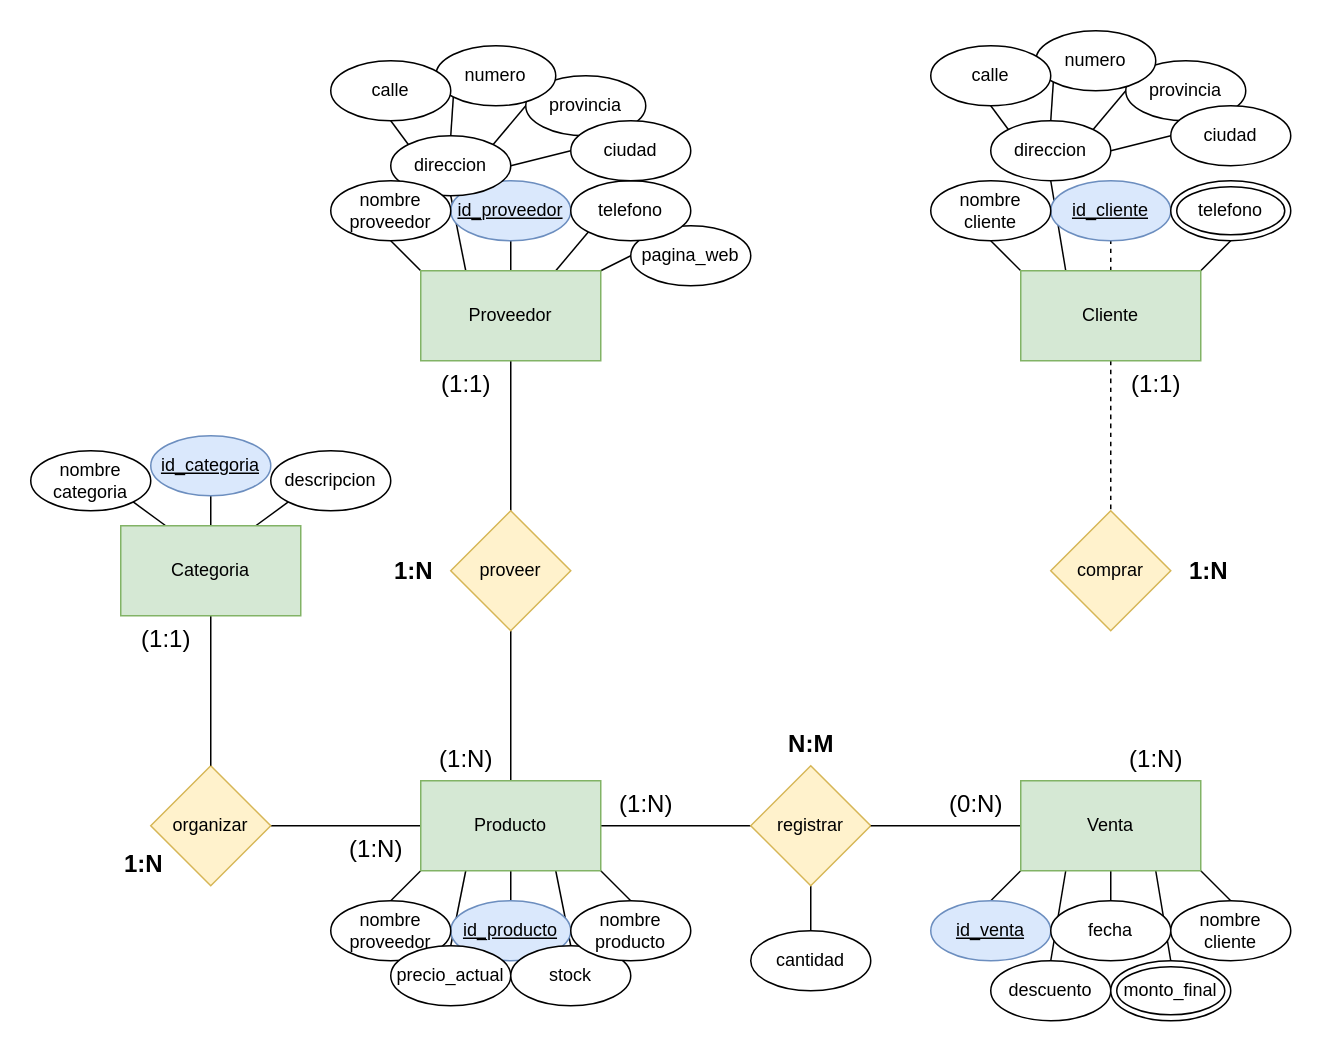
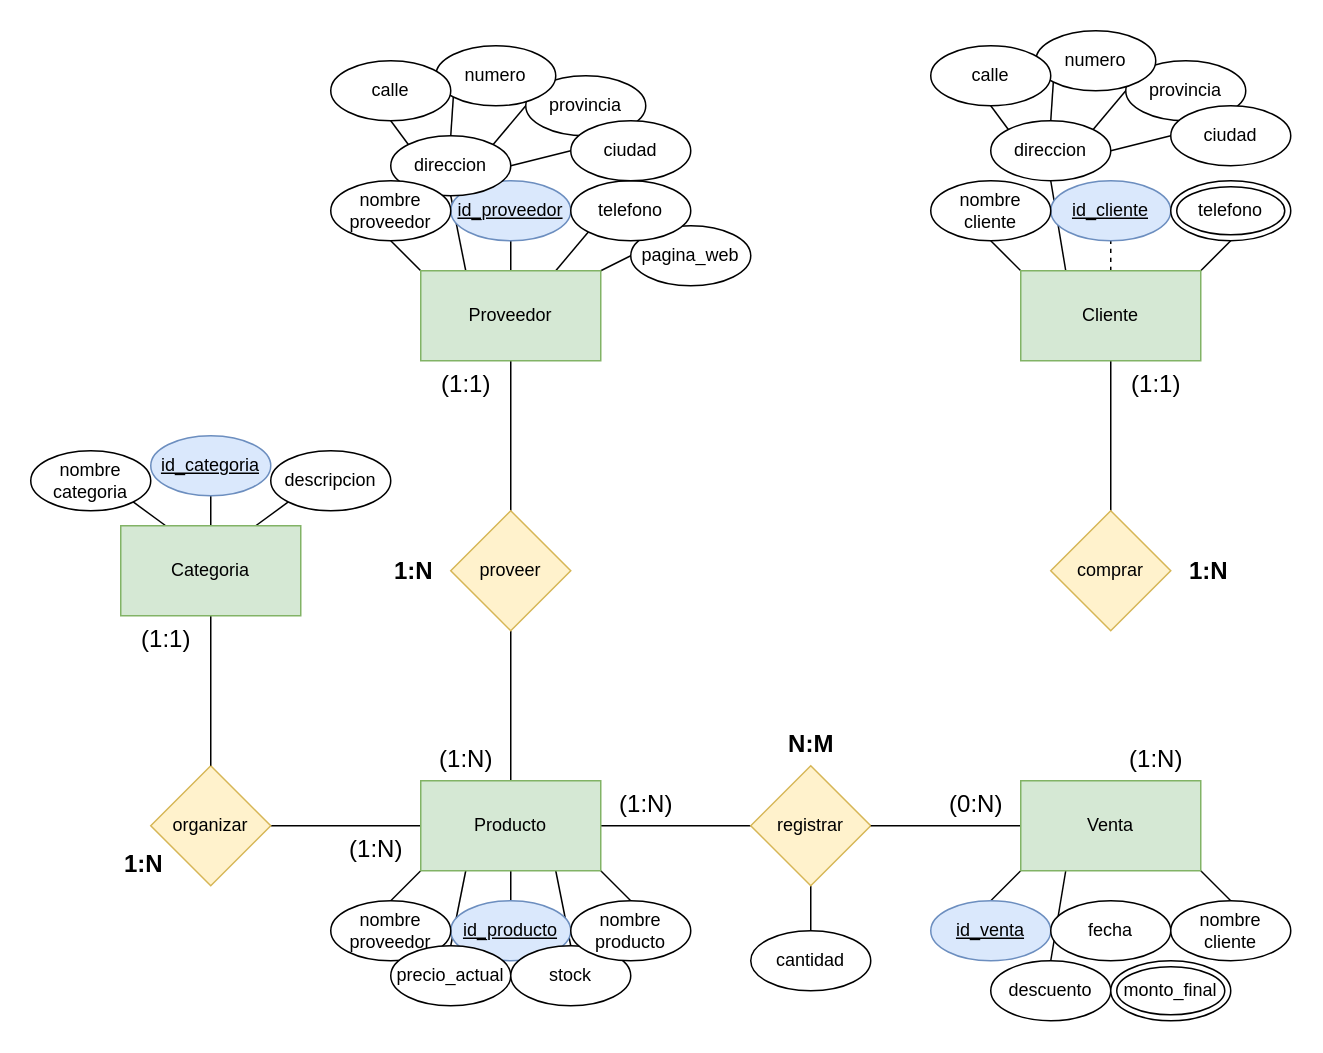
- <mxCell id="20" style="edgeStyle=none;curved=1;rounded=0;orthogonalLoop=1;jettySize=auto;html=1;exitX=0.5;exitY=1;exitDx=0;exitDy=0;entryX=0.5;entryY=0;entryDx=0;entryDy=0;fontSize=12;startSize=8;endSize=8;endArrow=none;startFill=0;dashed=1;" edge="1" parent="1" source="21" target="59"><mxGeometry relative="1" as="geometry" /></mxCell>
+ <mxCell id="20" style="edgeStyle=none;curved=1;rounded=0;orthogonalLoop=1;jettySize=auto;html=1;exitX=0.5;exitY=1;exitDx=0;exitDy=0;entryX=0.5;entryY=0;entryDx=0;entryDy=0;fontSize=12;startSize=8;endSize=8;endArrow=none;startFill=0;" edge="1" parent="1" source="21" target="59"><mxGeometry relative="1" as="geometry" /></mxCell>
- <mxCell id="55" style="edgeStyle=none;curved=1;rounded=0;orthogonalLoop=1;jettySize=auto;html=1;exitX=0.5;exitY=1;exitDx=0;exitDy=0;entryX=0.5;entryY=0;entryDx=0;entryDy=0;fontSize=12;startSize=8;endSize=8;endArrow=none;startFill=0;" edge="1" parent="1" source="58" target="61"><mxGeometry relative="1" as="geometry" /></mxCell>
- <mxCell id="56" style="edgeStyle=none;curved=1;rounded=0;orthogonalLoop=1;jettySize=auto;html=1;exitX=0.75;exitY=1;exitDx=0;exitDy=0;entryX=0.5;entryY=0;entryDx=0;entryDy=0;fontSize=12;startSize=8;endSize=8;endArrow=none;startFill=0;" edge="1" parent="1" source="58" target="64"><mxGeometry relative="1" as="geometry" /></mxCell>
